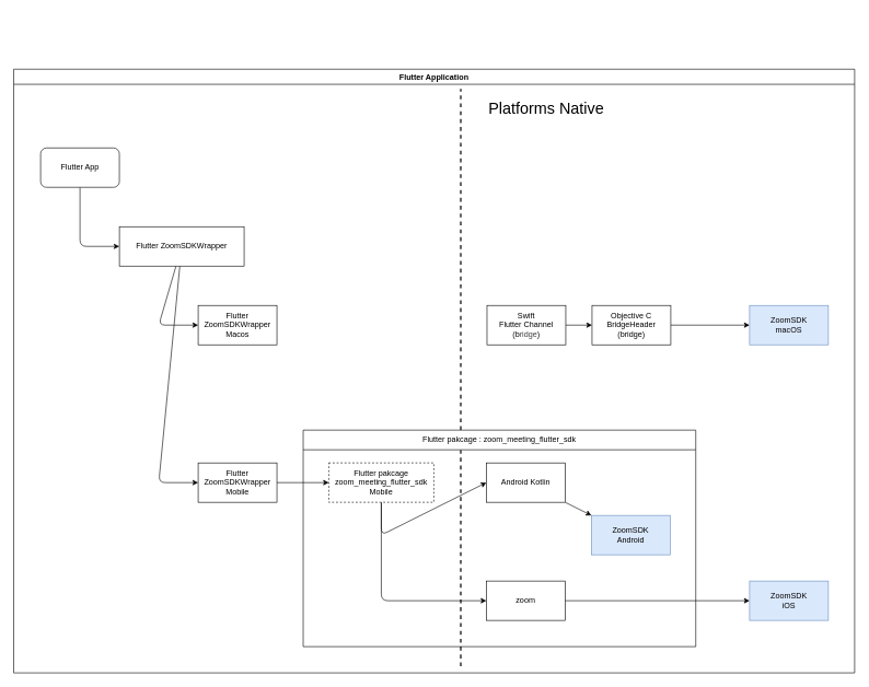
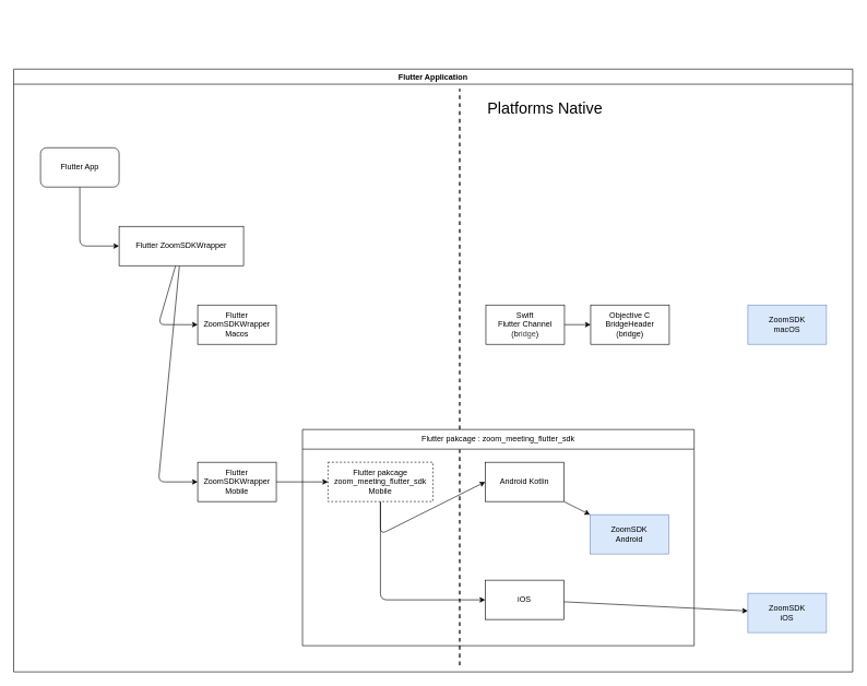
- <mxCell id="14" value="" style="edgeStyle=none;html=1;" parent="3" source="15" target="16" edge="1"><mxGeometry relative="1" as="geometry" /></mxCell>
- <mxCell id="25" value="zoom" style="rounded=0;whiteSpace=wrap;html=1;" parent="19" vertex="1"><mxGeometry x="279" y="230" width="120" height="60" as="geometry" /></mxCell>
+ <mxCell id="25" value="iOS" style="rounded=0;whiteSpace=wrap;html=1;" parent="19" vertex="1"><mxGeometry x="279" y="230" width="120" height="60" as="geometry" /></mxCell>
- <mxCell id="18" value="ZoomSDK&lt;br&gt;iOS" style="rounded=0;whiteSpace=wrap;html=1;fillColor=#dae8fc;strokeColor=#6c8ebf;" parent="3" vertex="1"><mxGeometry x="1121" y="780" width="120" height="60" as="geometry" /></mxCell>
+ <mxCell id="18" value="ZoomSDK&lt;br&gt;iOS" style="rounded=0;whiteSpace=wrap;html=1;fillColor=#dae8fc;strokeColor=#6c8ebf;" parent="3" vertex="1"><mxGeometry x="1121" y="800" width="120" height="60" as="geometry" /></mxCell>
